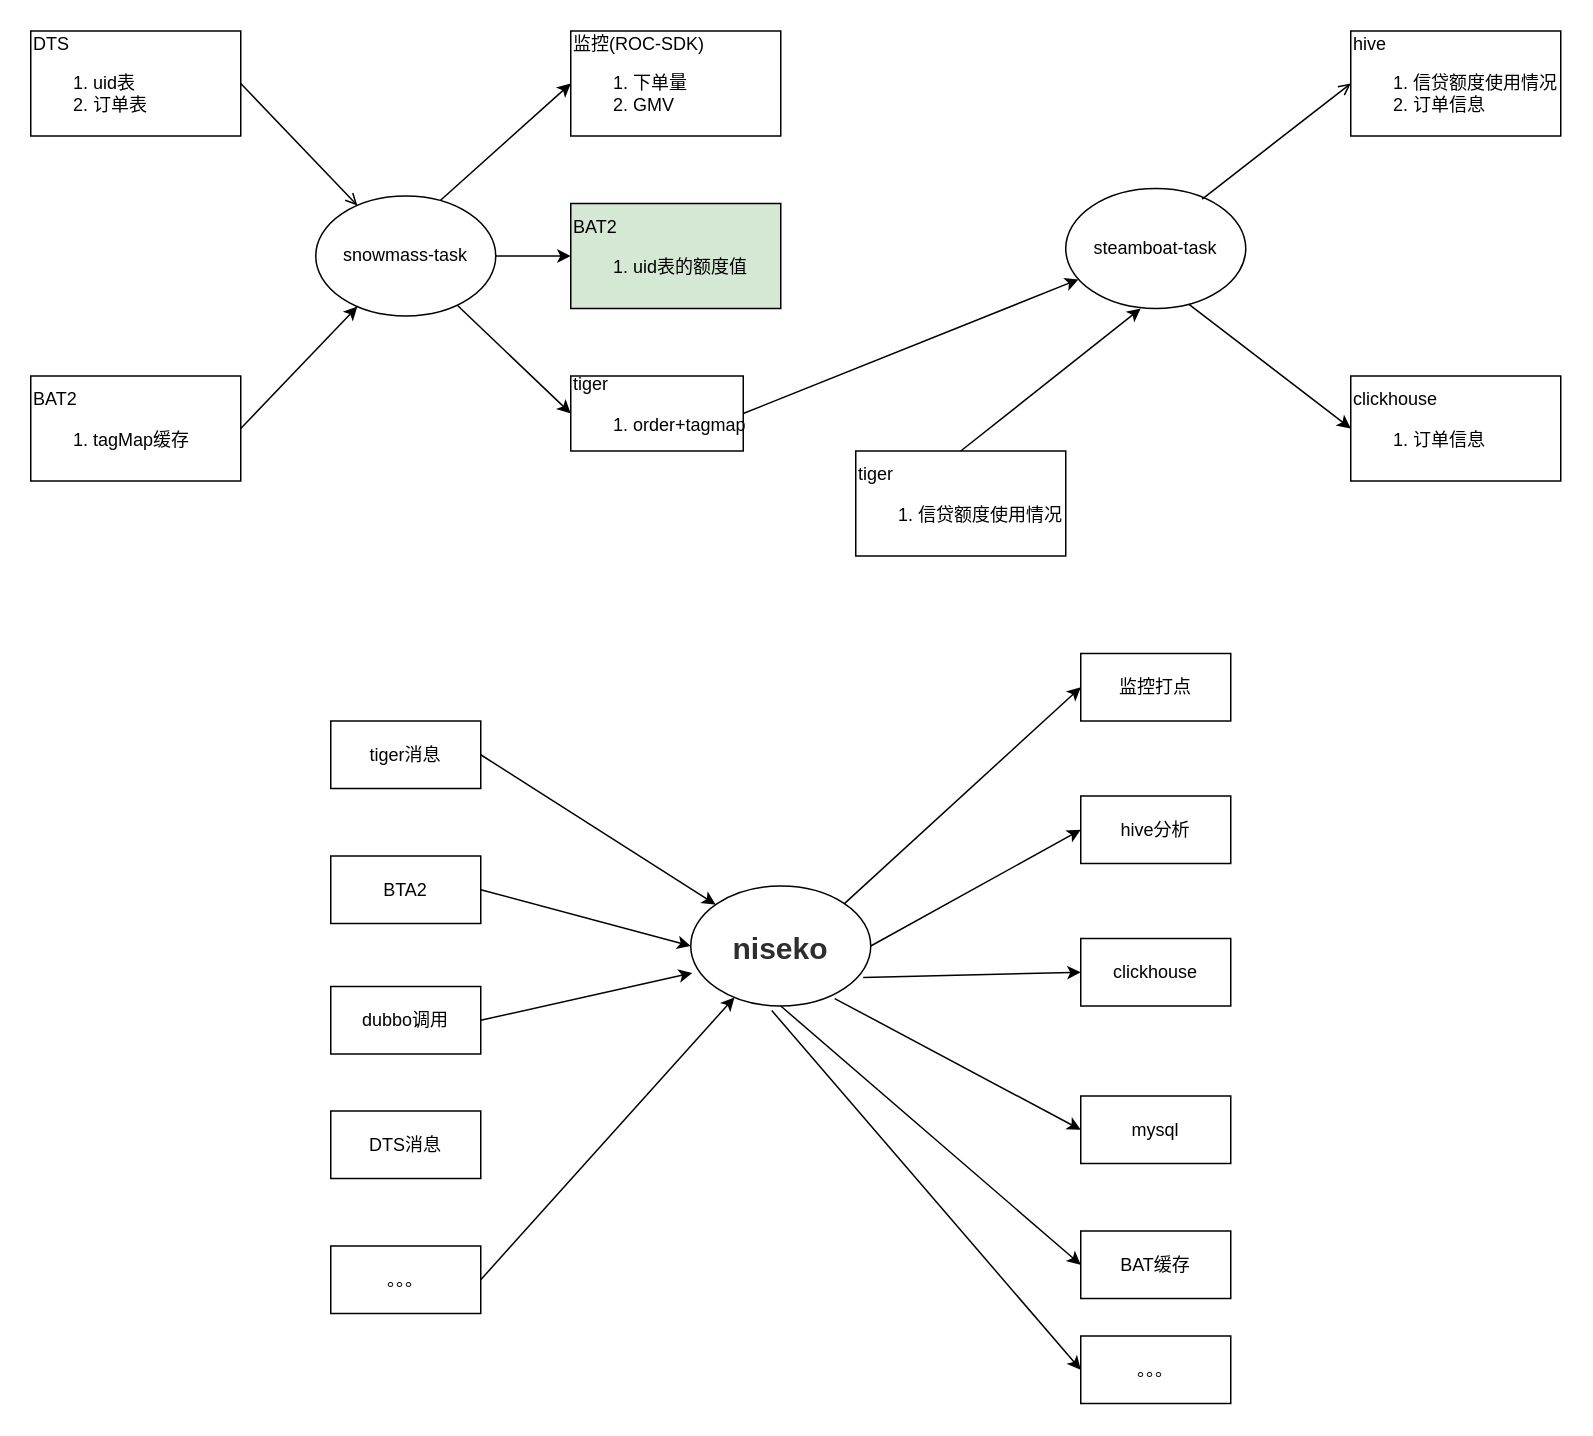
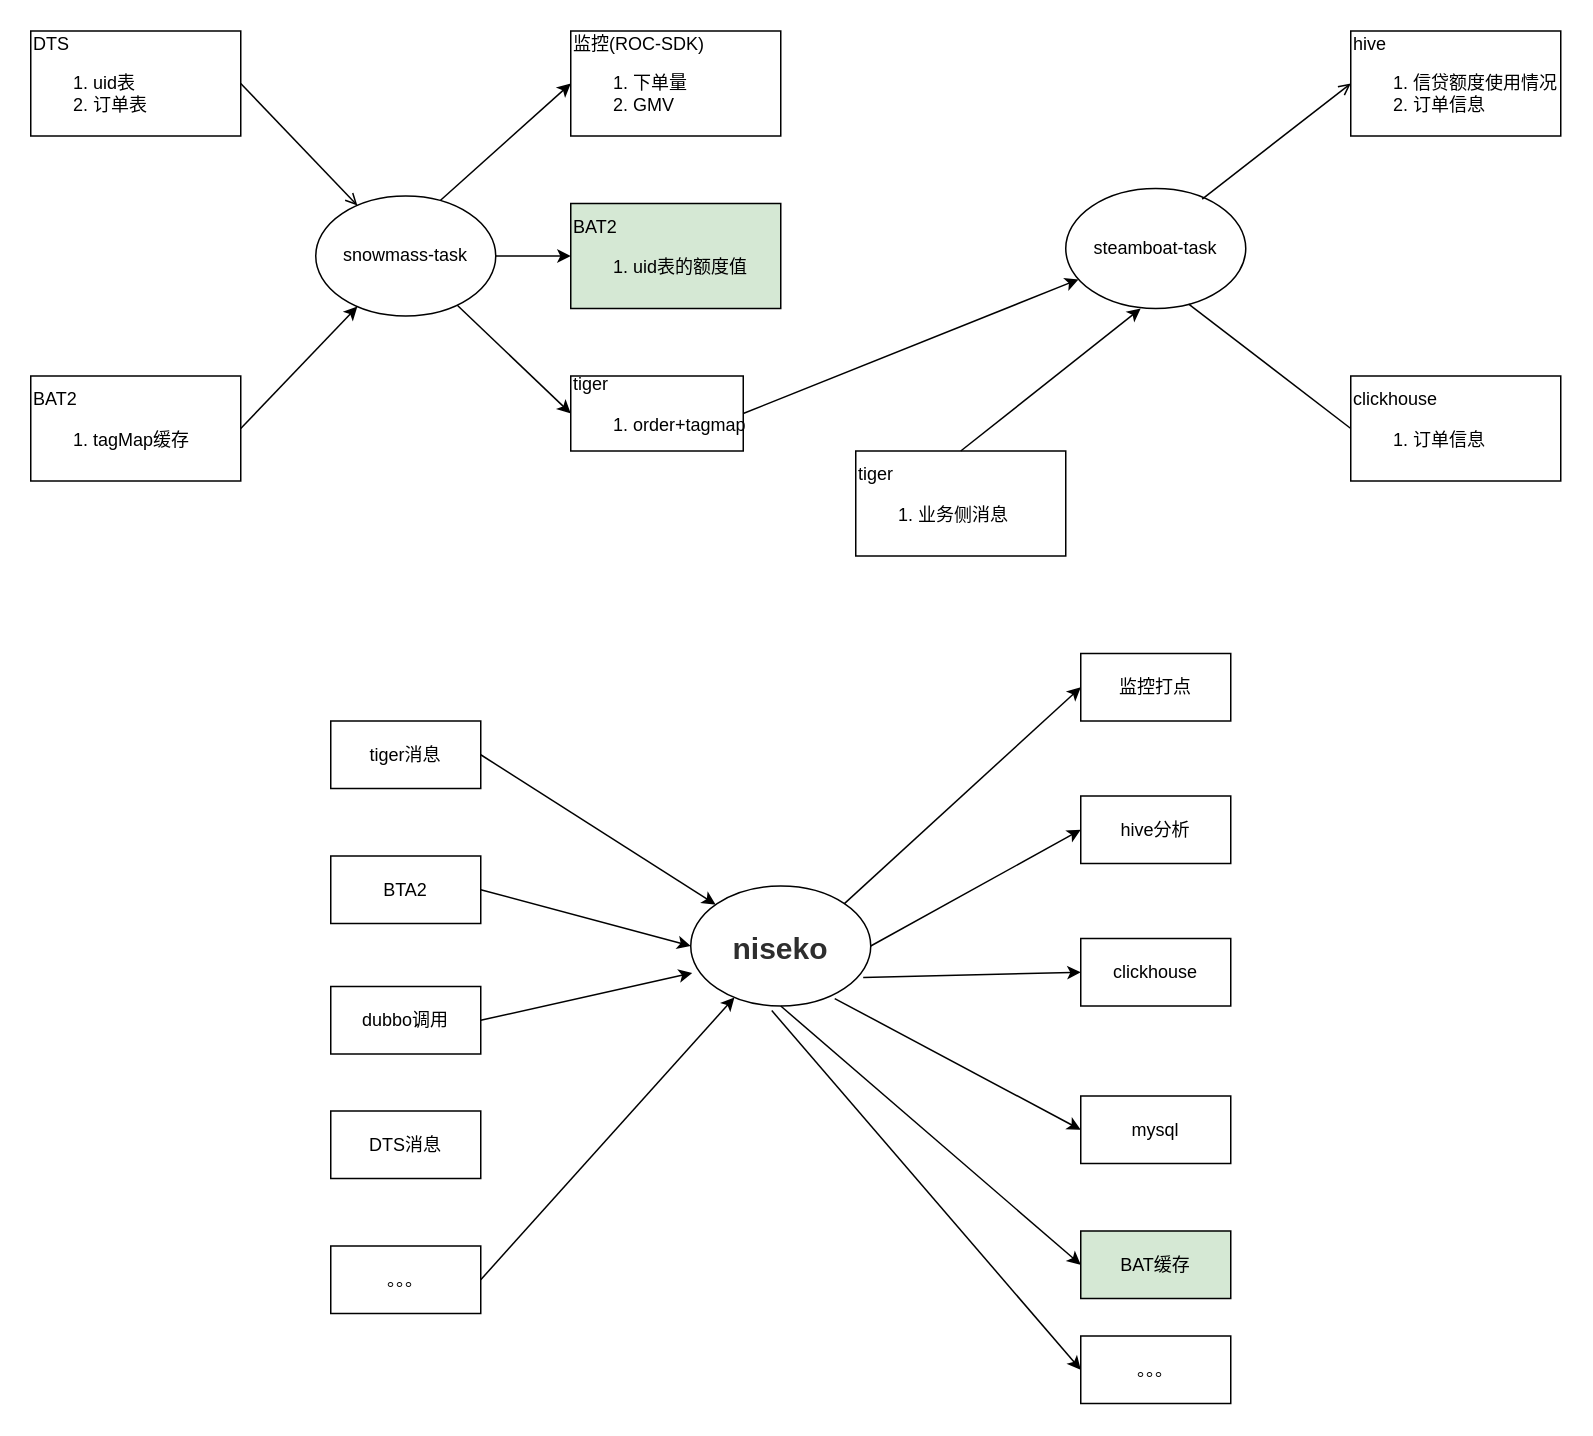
- <mxCell id="20" value="" style="endArrow=classic;html=1;entryX=0;entryY=0.5;entryDx=0;entryDy=0;exitX=0.683;exitY=0.963;exitDx=0;exitDy=0;exitPerimeter=0;" parent="1" source="13" target="18" edge="1"><mxGeometry width="50" height="50" relative="1" as="geometry"><mxPoint x="800" y="400" as="sourcePoint" /><mxPoint x="850" y="350" as="targetPoint" /></mxGeometry></mxCell>
+ <mxCell id="20" value="" style="endArrow=none;html=1;entryX=0;entryY=0.5;entryDx=0;entryDy=0;exitX=0.683;exitY=0.963;exitDx=0;exitDy=0;exitPerimeter=0;" parent="1" source="13" target="18" edge="1"><mxGeometry width="50" height="50" relative="1" as="geometry"><mxPoint x="800" y="400" as="sourcePoint" /><mxPoint x="850" y="350" as="targetPoint" /></mxGeometry></mxCell>
- <mxCell id="15" value="tiger&lt;br&gt;&lt;ol&gt;&lt;li&gt;信贷额度使用情况&lt;/li&gt;&lt;/ol&gt;" style="rounded=0;whiteSpace=wrap;html=1;align=left;" parent="1" vertex="1"><mxGeometry x="570" y="300" width="140" height="70" as="geometry" /></mxCell>
+ <mxCell id="15" value="tiger&lt;br&gt;&lt;ol&gt;&lt;li&gt;业务侧消息&lt;/li&gt;&lt;/ol&gt;" style="rounded=0;whiteSpace=wrap;html=1;align=left;" parent="1" vertex="1"><mxGeometry x="570" y="300" width="140" height="70" as="geometry" /></mxCell>
- <mxCell id="37" value="BAT缓存" style="rounded=0;whiteSpace=wrap;html=1;align=center;" parent="1" vertex="1"><mxGeometry x="720" y="820" width="100" height="45" as="geometry" /></mxCell>
+ <mxCell id="37" value="BAT缓存" style="rounded=0;whiteSpace=wrap;html=1;align=center;fillColor=#d5e8d4;" parent="1" vertex="1"><mxGeometry x="720" y="820" width="100" height="45" as="geometry" /></mxCell>
